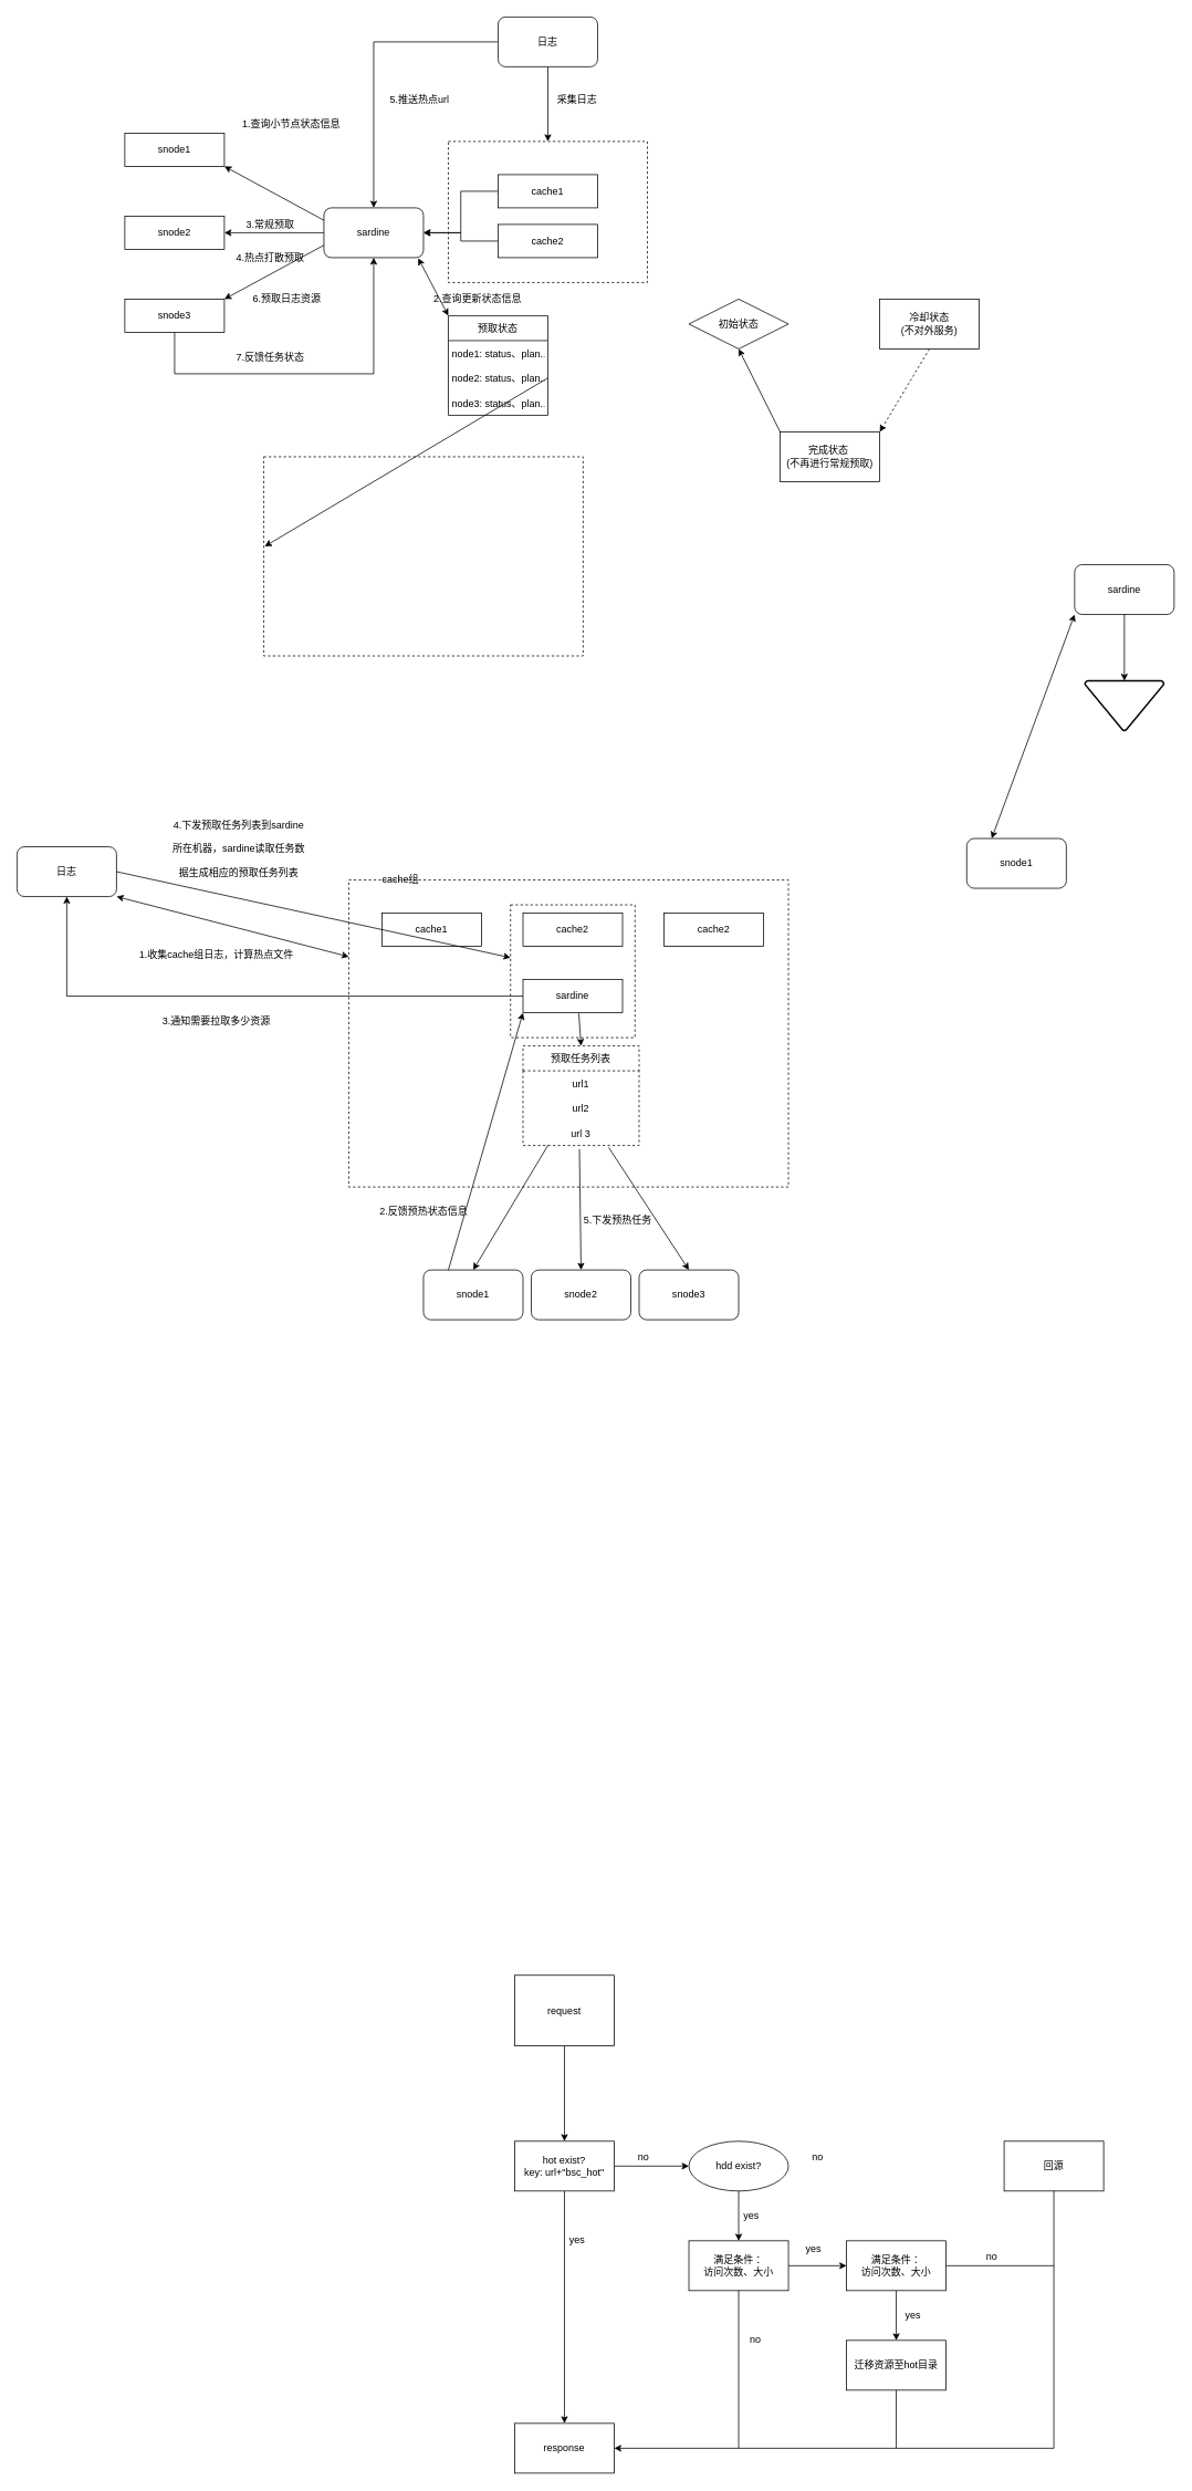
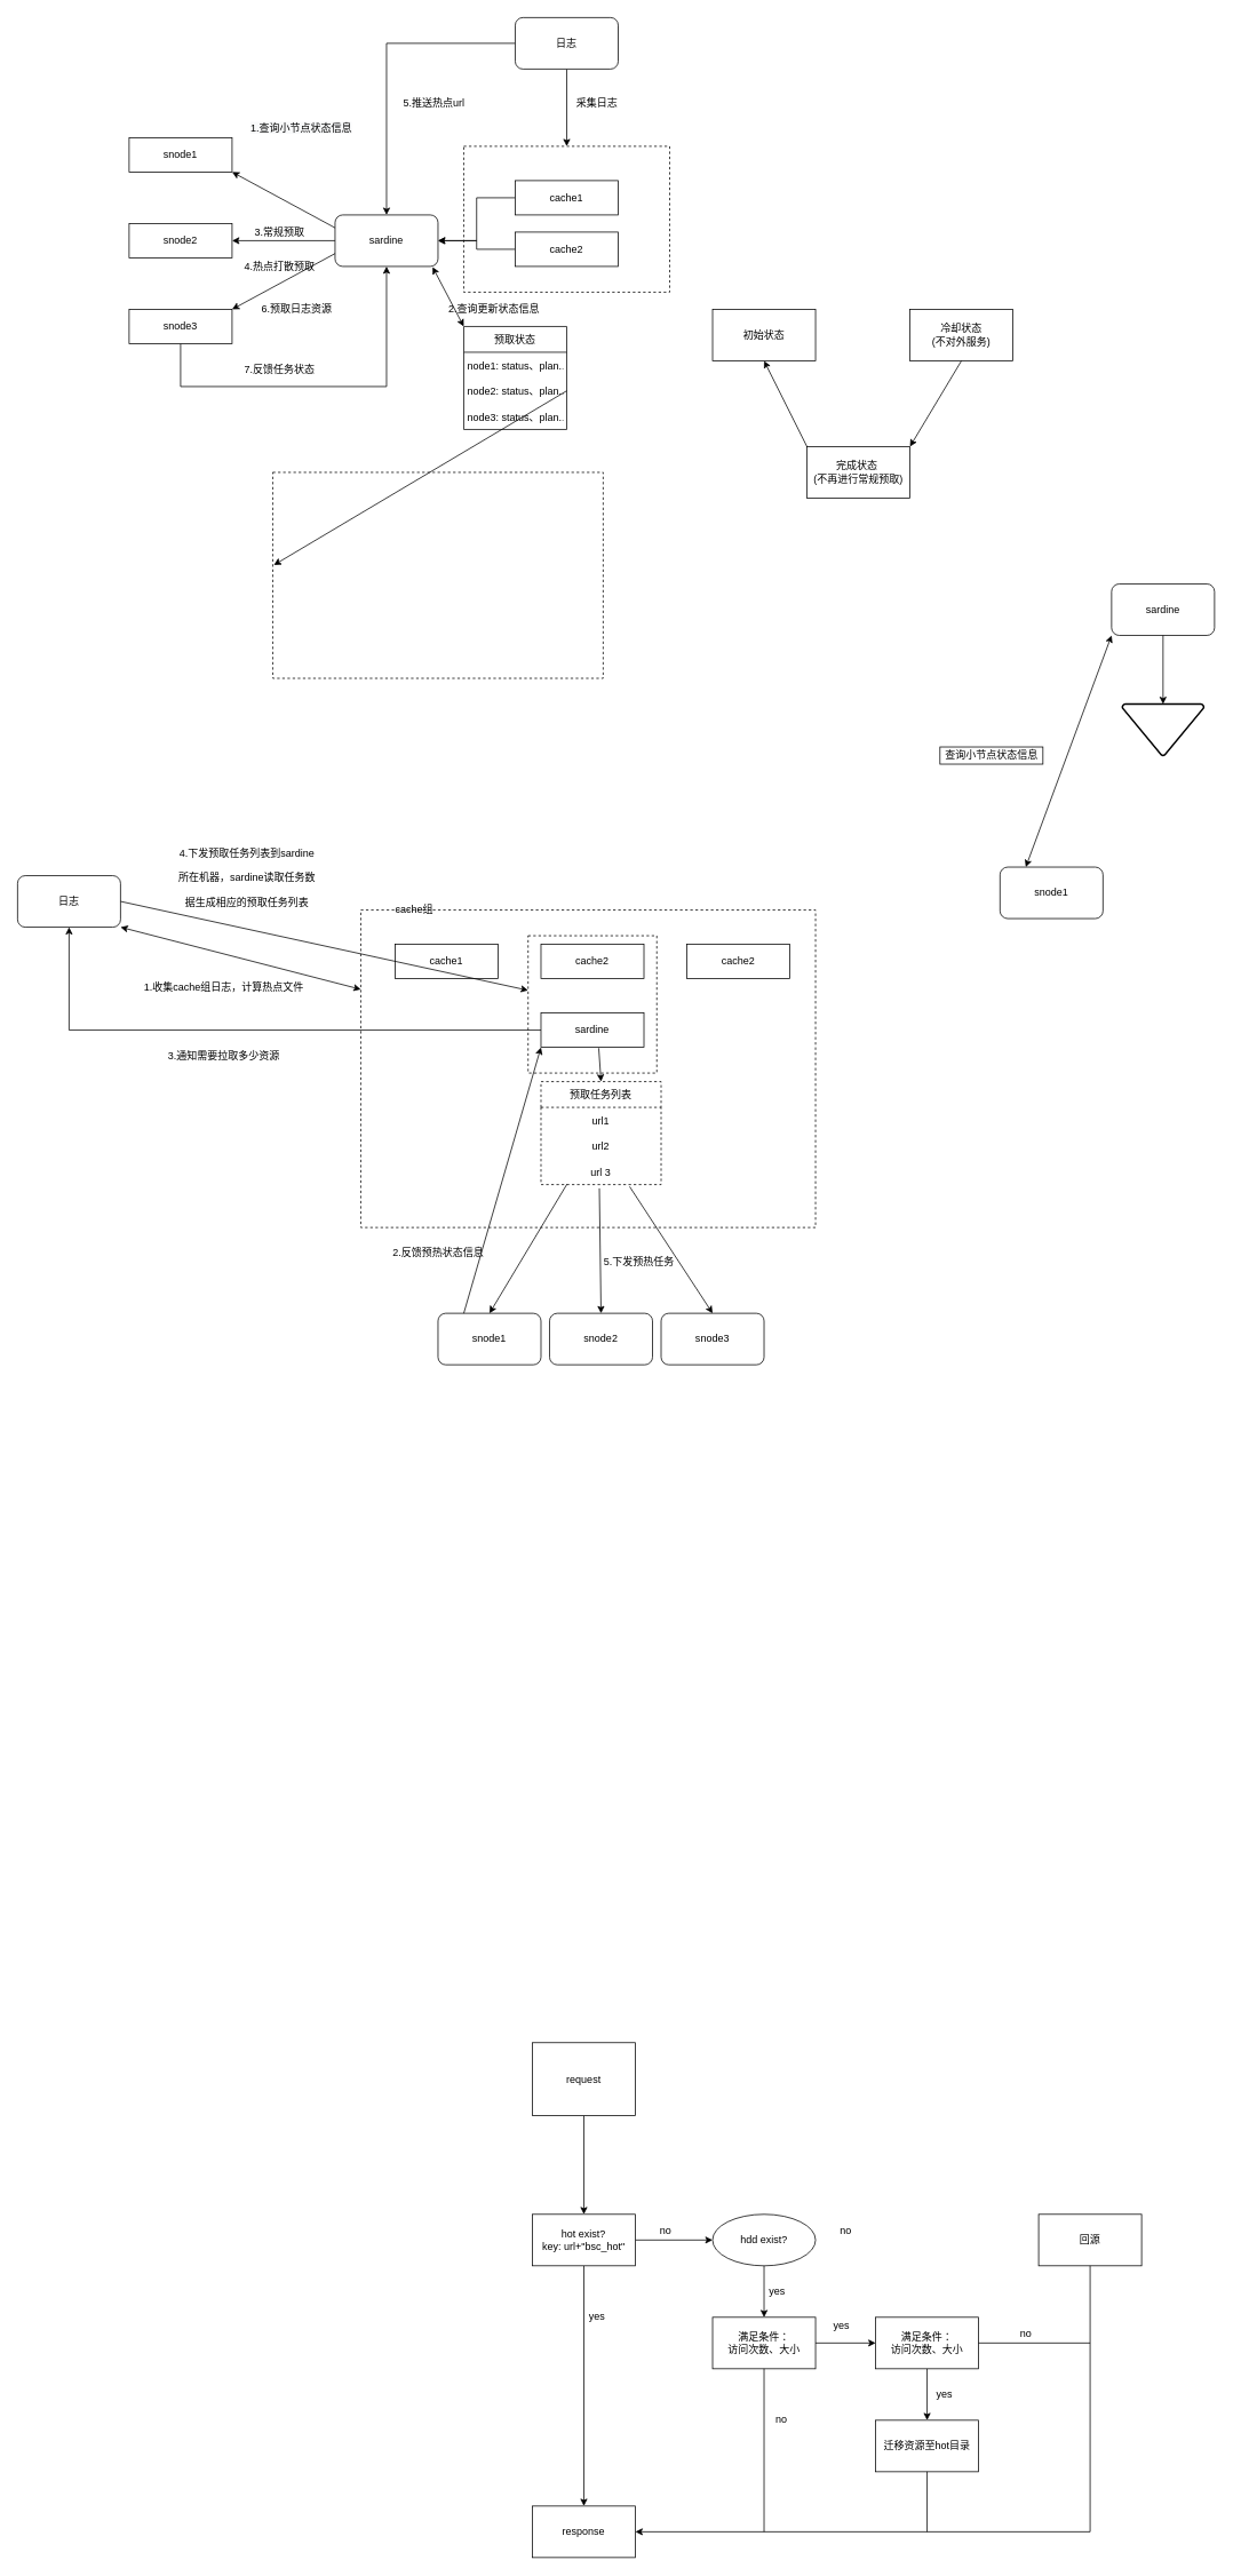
- <mxCell id="62" value="初始状态" style="rhombus;whiteSpace=wrap;html=1;fillColor=default;strokeColor=default;fontColor=default;labelBackgroundColor=default;" parent="1" vertex="1"><mxGeometry x="830" y="360" width="120" height="60" as="geometry" /></mxCell>
+ <mxCell id="62" value="初始状态" style="rounded=0;whiteSpace=wrap;html=1;fillColor=default;strokeColor=default;fontColor=default;labelBackgroundColor=default;" parent="1" vertex="1"><mxGeometry x="830" y="360" width="120" height="60" as="geometry" /></mxCell>
- <mxCell id="70" value="" style="endArrow=classic;html=1;rounded=0;exitX=0.5;exitY=1;exitDx=0;exitDy=0;entryX=1;entryY=0;entryDx=0;entryDy=0;dashed=1;" parent="1" source="63" target="64" edge="1"><mxGeometry width="50" height="50" relative="1" as="geometry"><mxPoint x="960" y="690" as="sourcePoint" /><mxPoint x="1010" y="640" as="targetPoint" /></mxGeometry></mxCell>
+ <mxCell id="70" value="" style="endArrow=classic;html=1;rounded=0;exitX=0.5;exitY=1;exitDx=0;exitDy=0;entryX=1;entryY=0;entryDx=0;entryDy=0;" parent="1" source="63" target="64" edge="1"><mxGeometry width="50" height="50" relative="1" as="geometry"><mxPoint x="960" y="690" as="sourcePoint" /><mxPoint x="1010" y="640" as="targetPoint" /></mxGeometry></mxCell>
+ <mxCell id="61" value="查询小节点状态信息" style="text;html=1;align=center;verticalAlign=middle;resizable=0;points=[];autosize=1;strokeColor=default;fillColor=default;fontColor=default;" parent="1" vertex="1"><mxGeometry x="1095" y="870" width="120" height="20" as="geometry" /></mxCell>
